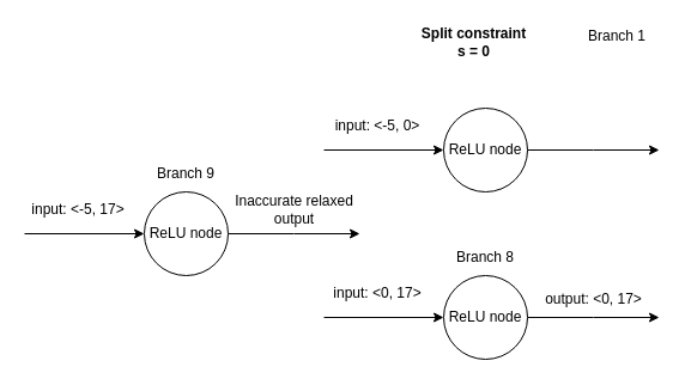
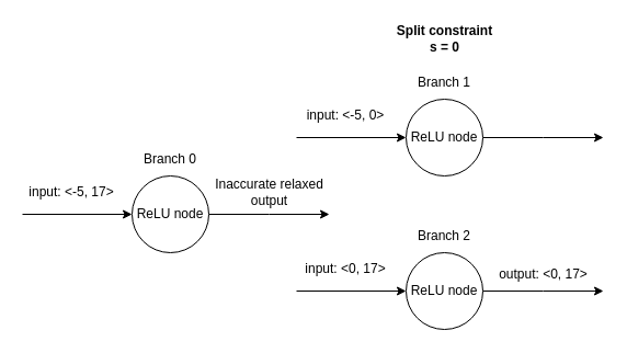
- <mxCell id="17" value="Branch 1" style="text;html=1;strokeColor=none;fillColor=none;align=center;verticalAlign=middle;whiteSpace=wrap;rounded=0;" vertex="1" parent="1"><mxGeometry x="485" y="15" width="60" height="30" as="geometry" /></mxCell>
+ <mxCell id="17" value="Branch 1" style="text;html=1;strokeColor=none;fillColor=none;align=center;verticalAlign=middle;whiteSpace=wrap;rounded=0;" vertex="1" parent="1"><mxGeometry x="375" y="60" width="60" height="30" as="geometry" /></mxCell>
- <mxCell id="16" value="&lt;b&gt;Split constraint &lt;br&gt;s = 0&lt;/b&gt;" style="text;html=1;align=center;verticalAlign=middle;resizable=0;points=[];autosize=1;strokeColor=none;fillColor=none;" vertex="1" parent="1"><mxGeometry x="345" y="20" width="100" height="30" as="geometry" /></mxCell>
+ <mxCell id="16" value="&lt;b&gt;Split constraint &lt;br&gt;s = 0&lt;/b&gt;" style="text;html=1;align=center;verticalAlign=middle;resizable=0;points=[];autosize=1;strokeColor=none;fillColor=none;" vertex="1" parent="1"><mxGeometry x="355" y="20" width="100" height="30" as="geometry" /></mxCell>
- <mxCell id="19" value="Branch 9" style="text;html=1;strokeColor=none;fillColor=none;align=center;verticalAlign=middle;whiteSpace=wrap;rounded=0;" vertex="1" parent="1"><mxGeometry x="125" y="130" width="60" height="30" as="geometry" /></mxCell>
+ <mxCell id="19" value="Branch 0" style="text;html=1;strokeColor=none;fillColor=none;align=center;verticalAlign=middle;whiteSpace=wrap;rounded=0;" vertex="1" parent="1"><mxGeometry x="125" y="130" width="60" height="30" as="geometry" /></mxCell>
- <mxCell id="18" value="Branch 8" style="text;html=1;strokeColor=none;fillColor=none;align=center;verticalAlign=middle;whiteSpace=wrap;rounded=0;" vertex="1" parent="1"><mxGeometry x="375" y="200" width="60" height="30" as="geometry" /></mxCell>
+ <mxCell id="18" value="Branch 2" style="text;html=1;strokeColor=none;fillColor=none;align=center;verticalAlign=middle;whiteSpace=wrap;rounded=0;" vertex="1" parent="1"><mxGeometry x="375" y="200" width="60" height="30" as="geometry" /></mxCell>
